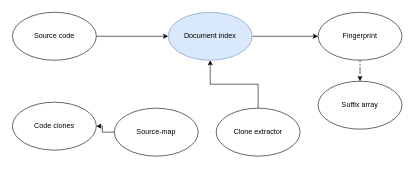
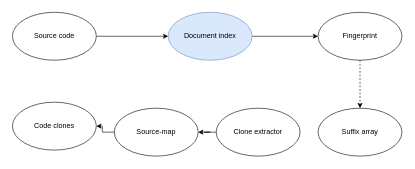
- <mxCell id="9" value="" style="edgeStyle=orthogonalEdgeStyle;rounded=0;orthogonalLoop=1;jettySize=auto;html=1;" edge="1" parent="1" source="10" target="5"><mxGeometry relative="1" as="geometry" /></mxCell>
+ <mxCell id="9" value="" style="edgeStyle=orthogonalEdgeStyle;rounded=0;orthogonalLoop=1;jettySize=auto;html=1;" edge="1" parent="1" source="10" target="12"><mxGeometry relative="1" as="geometry" /></mxCell>
- <mxCell id="8" value="Suffix array" style="ellipse;whiteSpace=wrap;html=1;" vertex="1" parent="1"><mxGeometry x="530" y="135" width="140" height="80" as="geometry" /></mxCell>
+ <mxCell id="8" value="Suffix array" style="ellipse;whiteSpace=wrap;html=1;" vertex="1" parent="1"><mxGeometry x="530" y="180" width="140" height="80" as="geometry" /></mxCell>
